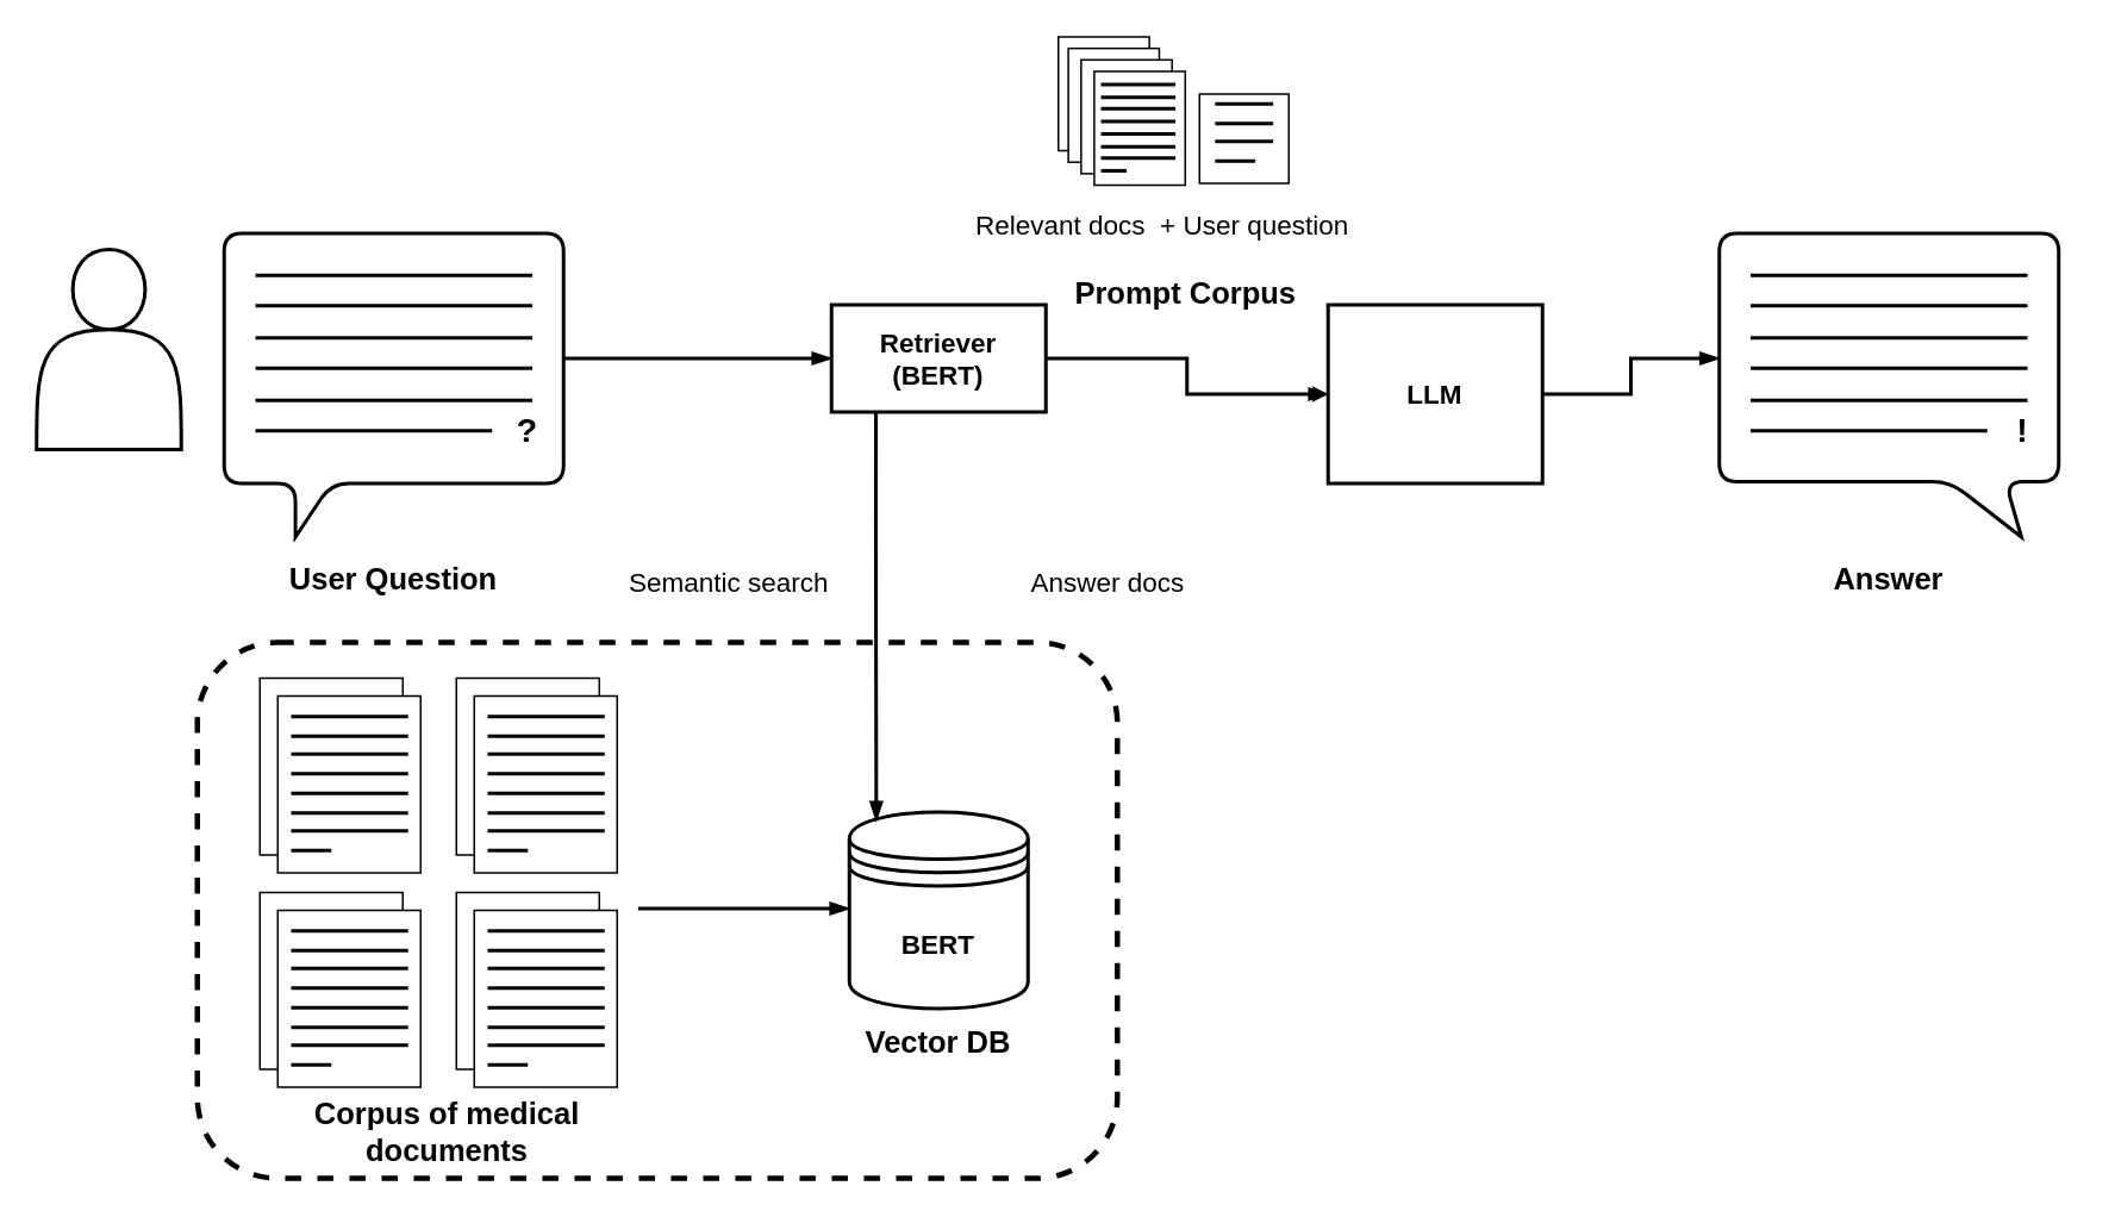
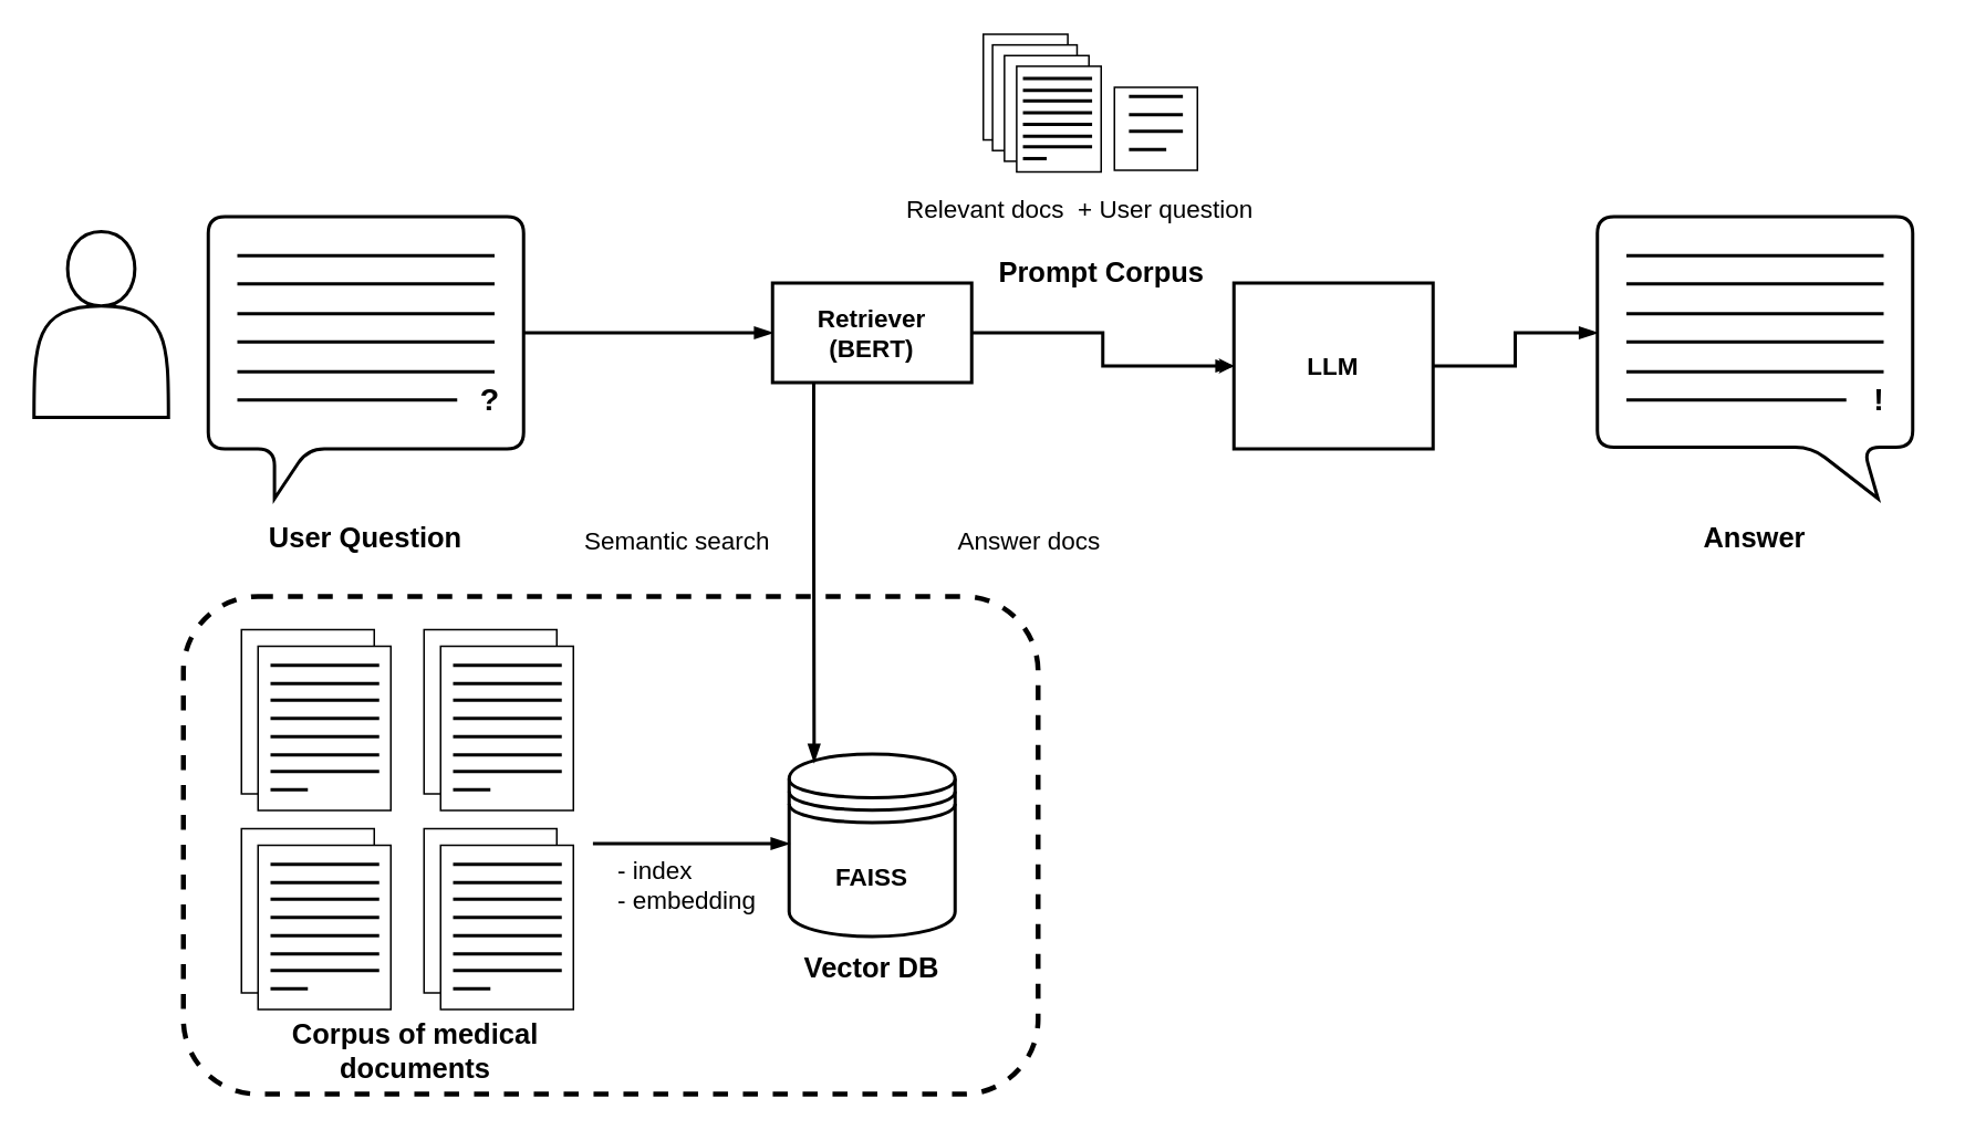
- <mxCell id="3" value="&lt;font size=&quot;1&quot; color=&quot;#000000&quot;&gt;&lt;b style=&quot;font-size: 15px;&quot;&gt;BERT&lt;/b&gt;&lt;/font&gt;" style="shape=datastore;whiteSpace=wrap;html=1;fillColor=#FFFFFF;strokeColor=#000000;strokeWidth=2;" parent="1" vertex="1"><mxGeometry x="475" y="454" width="100" height="110" as="geometry" /></mxCell>
+ <mxCell id="3" value="&lt;font size=&quot;1&quot; color=&quot;#000000&quot;&gt;&lt;b style=&quot;font-size: 15px;&quot;&gt;FAISS&lt;/b&gt;&lt;/font&gt;" style="shape=datastore;whiteSpace=wrap;html=1;fillColor=#FFFFFF;strokeColor=#000000;strokeWidth=2;" parent="1" vertex="1"><mxGeometry x="475" y="454" width="100" height="110" as="geometry" /></mxCell>
+ <mxCell id="99" value="&lt;span style=&quot;border-color: rgb(0, 0, 0); color: rgb(240, 240, 240); font-family: Helvetica; font-size: 15px; font-style: normal; font-variant-ligatures: normal; font-variant-caps: normal; letter-spacing: normal; orphans: 2; text-align: center; text-indent: 0px; text-transform: none; widows: 2; word-spacing: 0px; -webkit-text-stroke-width: 0px; text-decoration-thickness: initial; text-decoration-style: initial; text-decoration-color: initial;&quot;&gt;&lt;font color=&quot;#000000&quot; style=&quot;border-color: rgb(0, 0, 0); font-size: 15px;&quot;&gt;- index&lt;br&gt;- embedding&lt;br&gt;&lt;/font&gt;&lt;/span&gt;" style="text;whiteSpace=wrap;html=1;" parent="1" vertex="1"><mxGeometry x="370" y="509" width="90" height="40" as="geometry" /></mxCell>
